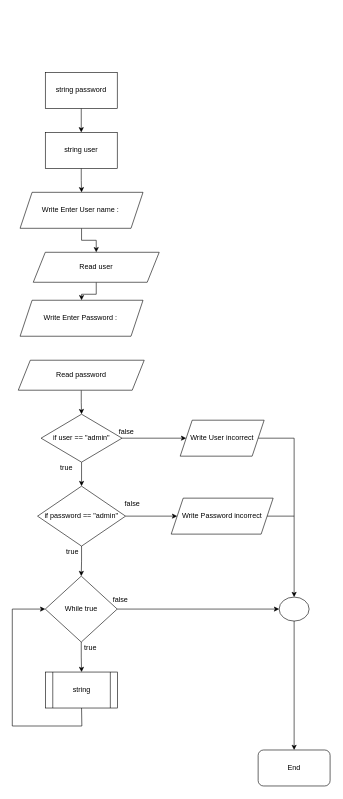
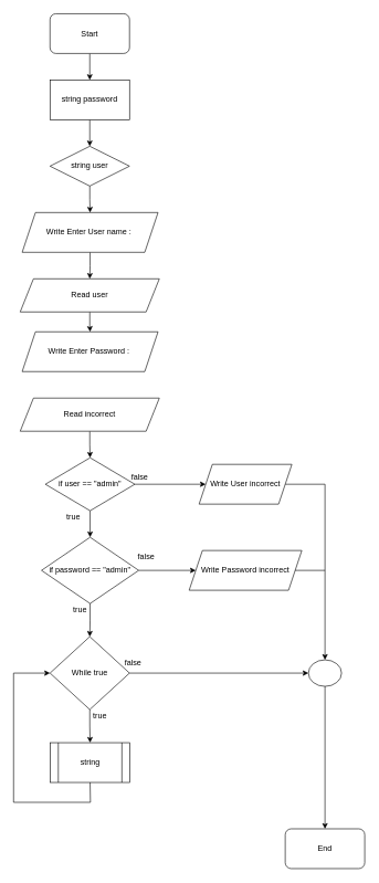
+ <mxCell id="3" value="Start" style="rounded=1;whiteSpace=wrap;html=1;" parent="1" vertex="1"><mxGeometry x="75" y="20" width="120" height="60" as="geometry" /></mxCell>
+ <mxCell id="2" value="" style="edgeStyle=orthogonalEdgeStyle;rounded=0;orthogonalLoop=1;jettySize=auto;html=1;" parent="1" source="3" target="5" edge="1"><mxGeometry relative="1" as="geometry" /></mxCell>
- <mxCell id="7" value="string user" style="rounded=0;whiteSpace=wrap;html=1;" parent="1" vertex="1"><mxGeometry x="75" y="220" width="120" height="60" as="geometry" /></mxCell>
+ <mxCell id="7" value="string user" style="rhombus;whiteSpace=wrap;html=1;" parent="1" vertex="1"><mxGeometry x="75" y="220" width="120" height="60" as="geometry" /></mxCell>
- <mxCell id="11" value="Read user" style="shape=parallelogram;perimeter=parallelogramPerimeter;whiteSpace=wrap;html=1;fixedSize=1;" parent="1" vertex="1"><mxGeometry x="55" y="420" width="210" height="50" as="geometry" /></mxCell>
+ <mxCell id="11" value="Read user" style="shape=parallelogram;perimeter=parallelogramPerimeter;whiteSpace=wrap;html=1;fixedSize=1;" parent="1" vertex="1"><mxGeometry x="30" y="420" width="210" height="50" as="geometry" /></mxCell>
- <mxCell id="14" value="Read password" style="shape=parallelogram;perimeter=parallelogramPerimeter;whiteSpace=wrap;html=1;fixedSize=1;" parent="1" vertex="1"><mxGeometry x="30" y="600" width="210" height="50" as="geometry" /></mxCell>
+ <mxCell id="14" value="Read incorrect" style="shape=parallelogram;perimeter=parallelogramPerimeter;whiteSpace=wrap;html=1;fixedSize=1;" parent="1" vertex="1"><mxGeometry x="30" y="600" width="210" height="50" as="geometry" /></mxCell>
